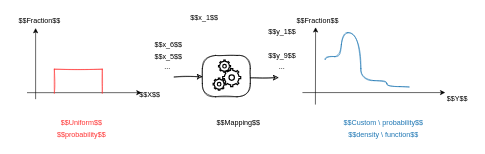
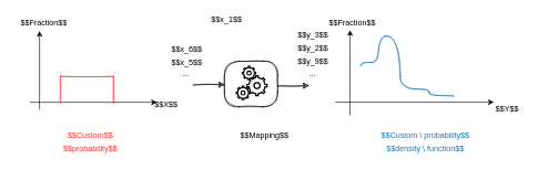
- <mxCell id="28" value="$$y_1$$" style="text;html=1;align=center;verticalAlign=middle;resizable=0;points=[];autosize=1;strokeColor=none;" vertex="1" parent="1"><mxGeometry x="440" y="43" width="60" height="20" as="geometry" /></mxCell>
+ <mxCell id="28" value="$$y_3$$" style="text;html=1;align=center;verticalAlign=middle;resizable=0;points=[];autosize=1;strokeColor=none;" vertex="1" parent="1"><mxGeometry x="440" y="43" width="60" height="20" as="geometry" /></mxCell>
+ <mxCell id="29" value="$$y_2$$" style="text;html=1;align=center;verticalAlign=middle;resizable=0;points=[];autosize=1;strokeColor=none;" vertex="1" parent="1"><mxGeometry x="440" y="63" width="60" height="20" as="geometry" /></mxCell>
- <mxCell id="31" value="$$Uniform$$" style="text;html=1;align=center;verticalAlign=middle;resizable=0;points=[];autosize=1;strokeColor=none;fontColor=#FF3333;" vertex="1" parent="1"><mxGeometry x="95" y="195" width="80" height="20" as="geometry" /></mxCell>
+ <mxCell id="31" value="$$Custom$$" style="text;html=1;align=center;verticalAlign=middle;resizable=0;points=[];autosize=1;strokeColor=none;fontColor=#FF3333;" vertex="1" parent="1"><mxGeometry x="95" y="195" width="80" height="20" as="geometry" /></mxCell>
